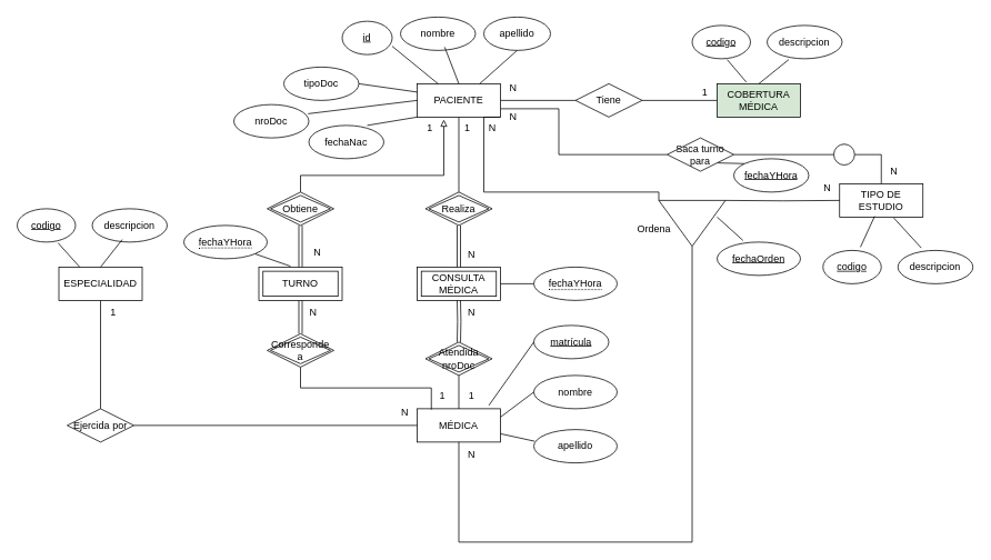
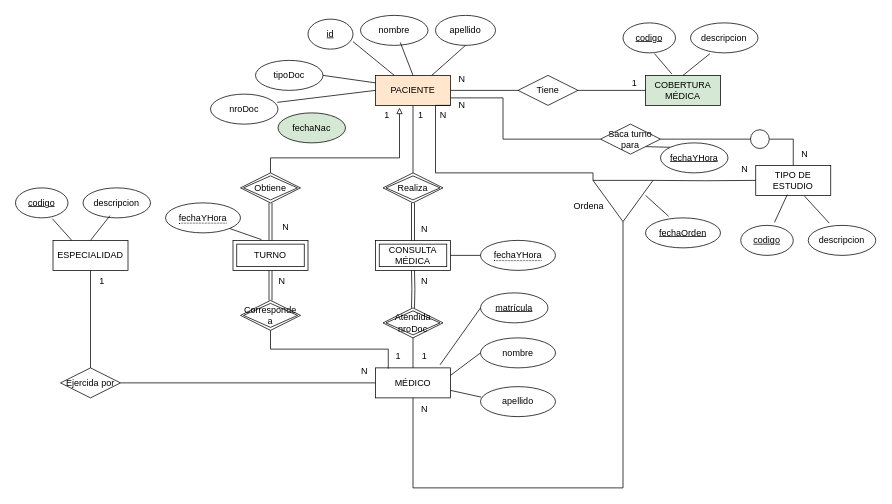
- <mxCell id="5" value="PACIENTE" style="whiteSpace=wrap;html=1;align=center;" vertex="1" parent="1"><mxGeometry x="500" y="100" width="100" height="40" as="geometry" /></mxCell>
+ <mxCell id="5" value="PACIENTE" style="whiteSpace=wrap;html=1;align=center;fillColor=#ffe6cc;" vertex="1" parent="1"><mxGeometry x="500" y="100" width="100" height="40" as="geometry" /></mxCell>
- <mxCell id="17" value="" style="endArrow=none;html=1;rounded=0;entryX=0.778;entryY=0;entryDx=0;entryDy=0;exitX=0;exitY=1;exitDx=0;exitDy=0;entryPerimeter=0;" edge="1" parent="1" source="5" target="11"><mxGeometry width="50" height="50" relative="1" as="geometry"><mxPoint x="510" y="130" as="sourcePoint" /><mxPoint x="439" y="161" as="targetPoint" /></mxGeometry></mxCell>
- <mxCell id="11" value="fechaNac" style="ellipse;whiteSpace=wrap;html=1;align=center;" vertex="1" parent="1"><mxGeometry x="370" y="150" width="90" height="40" as="geometry" /></mxCell>
+ <mxCell id="11" value="fechaNac" style="ellipse;whiteSpace=wrap;html=1;align=center;fillColor=#d5e8d4;" vertex="1" parent="1"><mxGeometry x="370" y="150" width="90" height="40" as="geometry" /></mxCell>
- <mxCell id="43" value="MÉDICA" style="whiteSpace=wrap;html=1;align=center;" vertex="1" parent="1"><mxGeometry x="500" y="490" width="100" height="40" as="geometry" /></mxCell>
+ <mxCell id="43" value="MÉDICO" style="whiteSpace=wrap;html=1;align=center;" vertex="1" parent="1"><mxGeometry x="500" y="490" width="100" height="40" as="geometry" /></mxCell>
